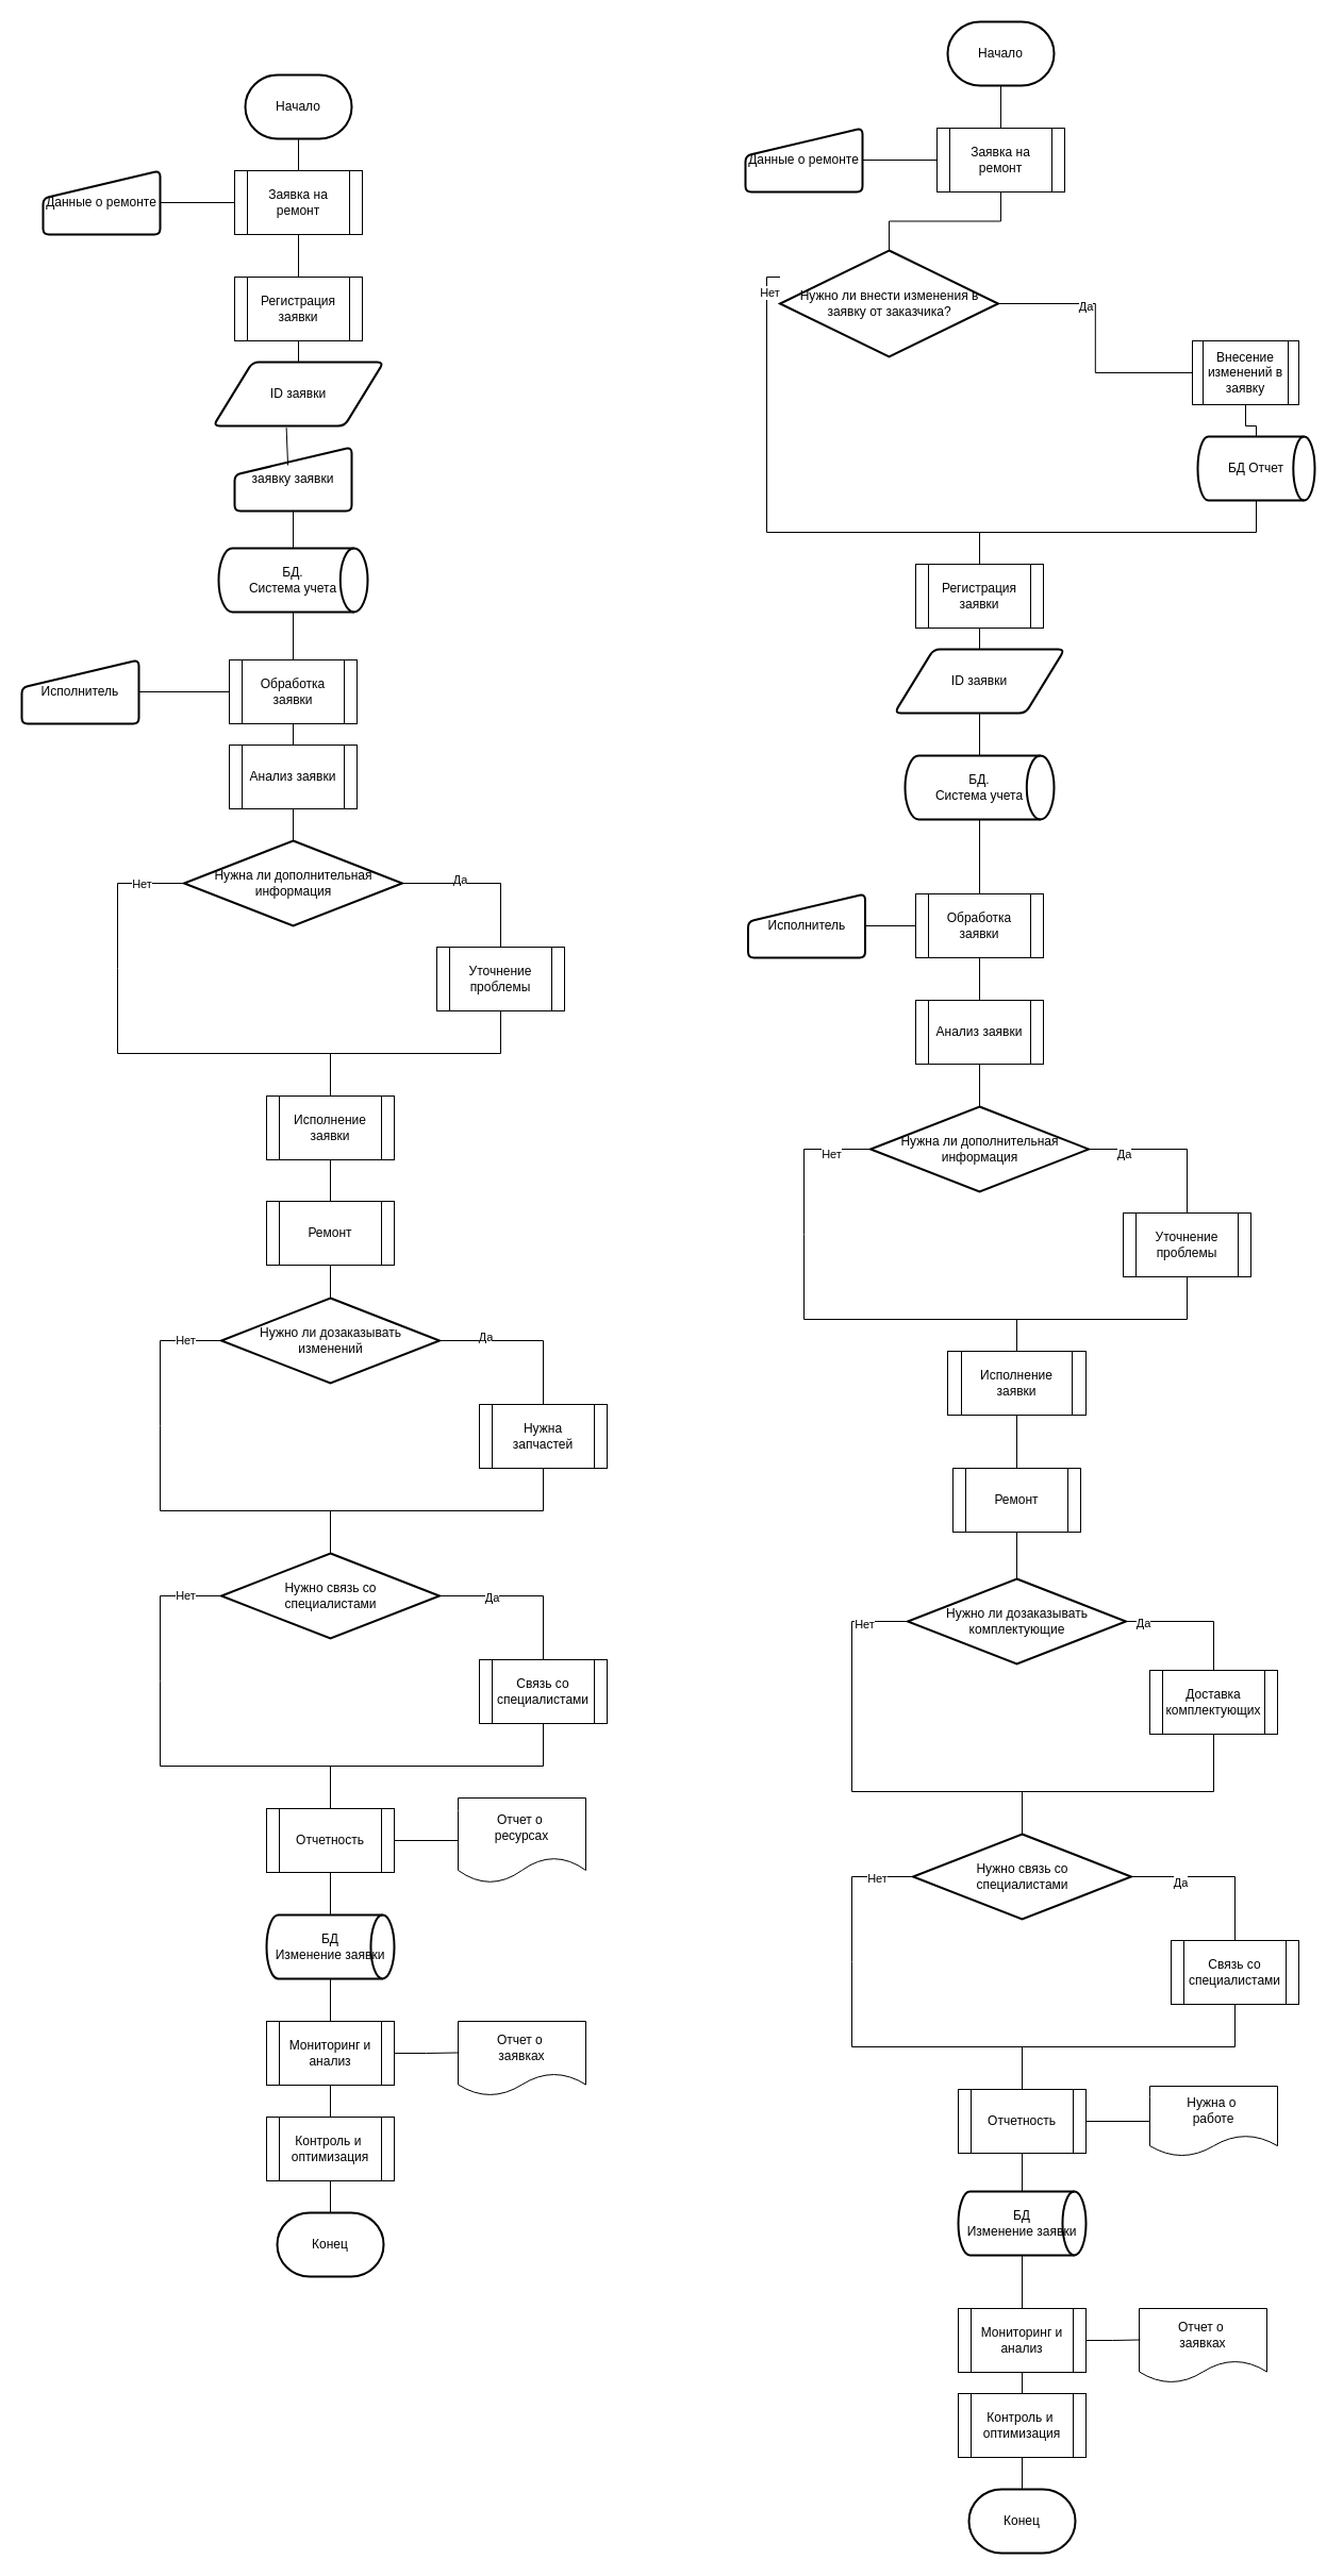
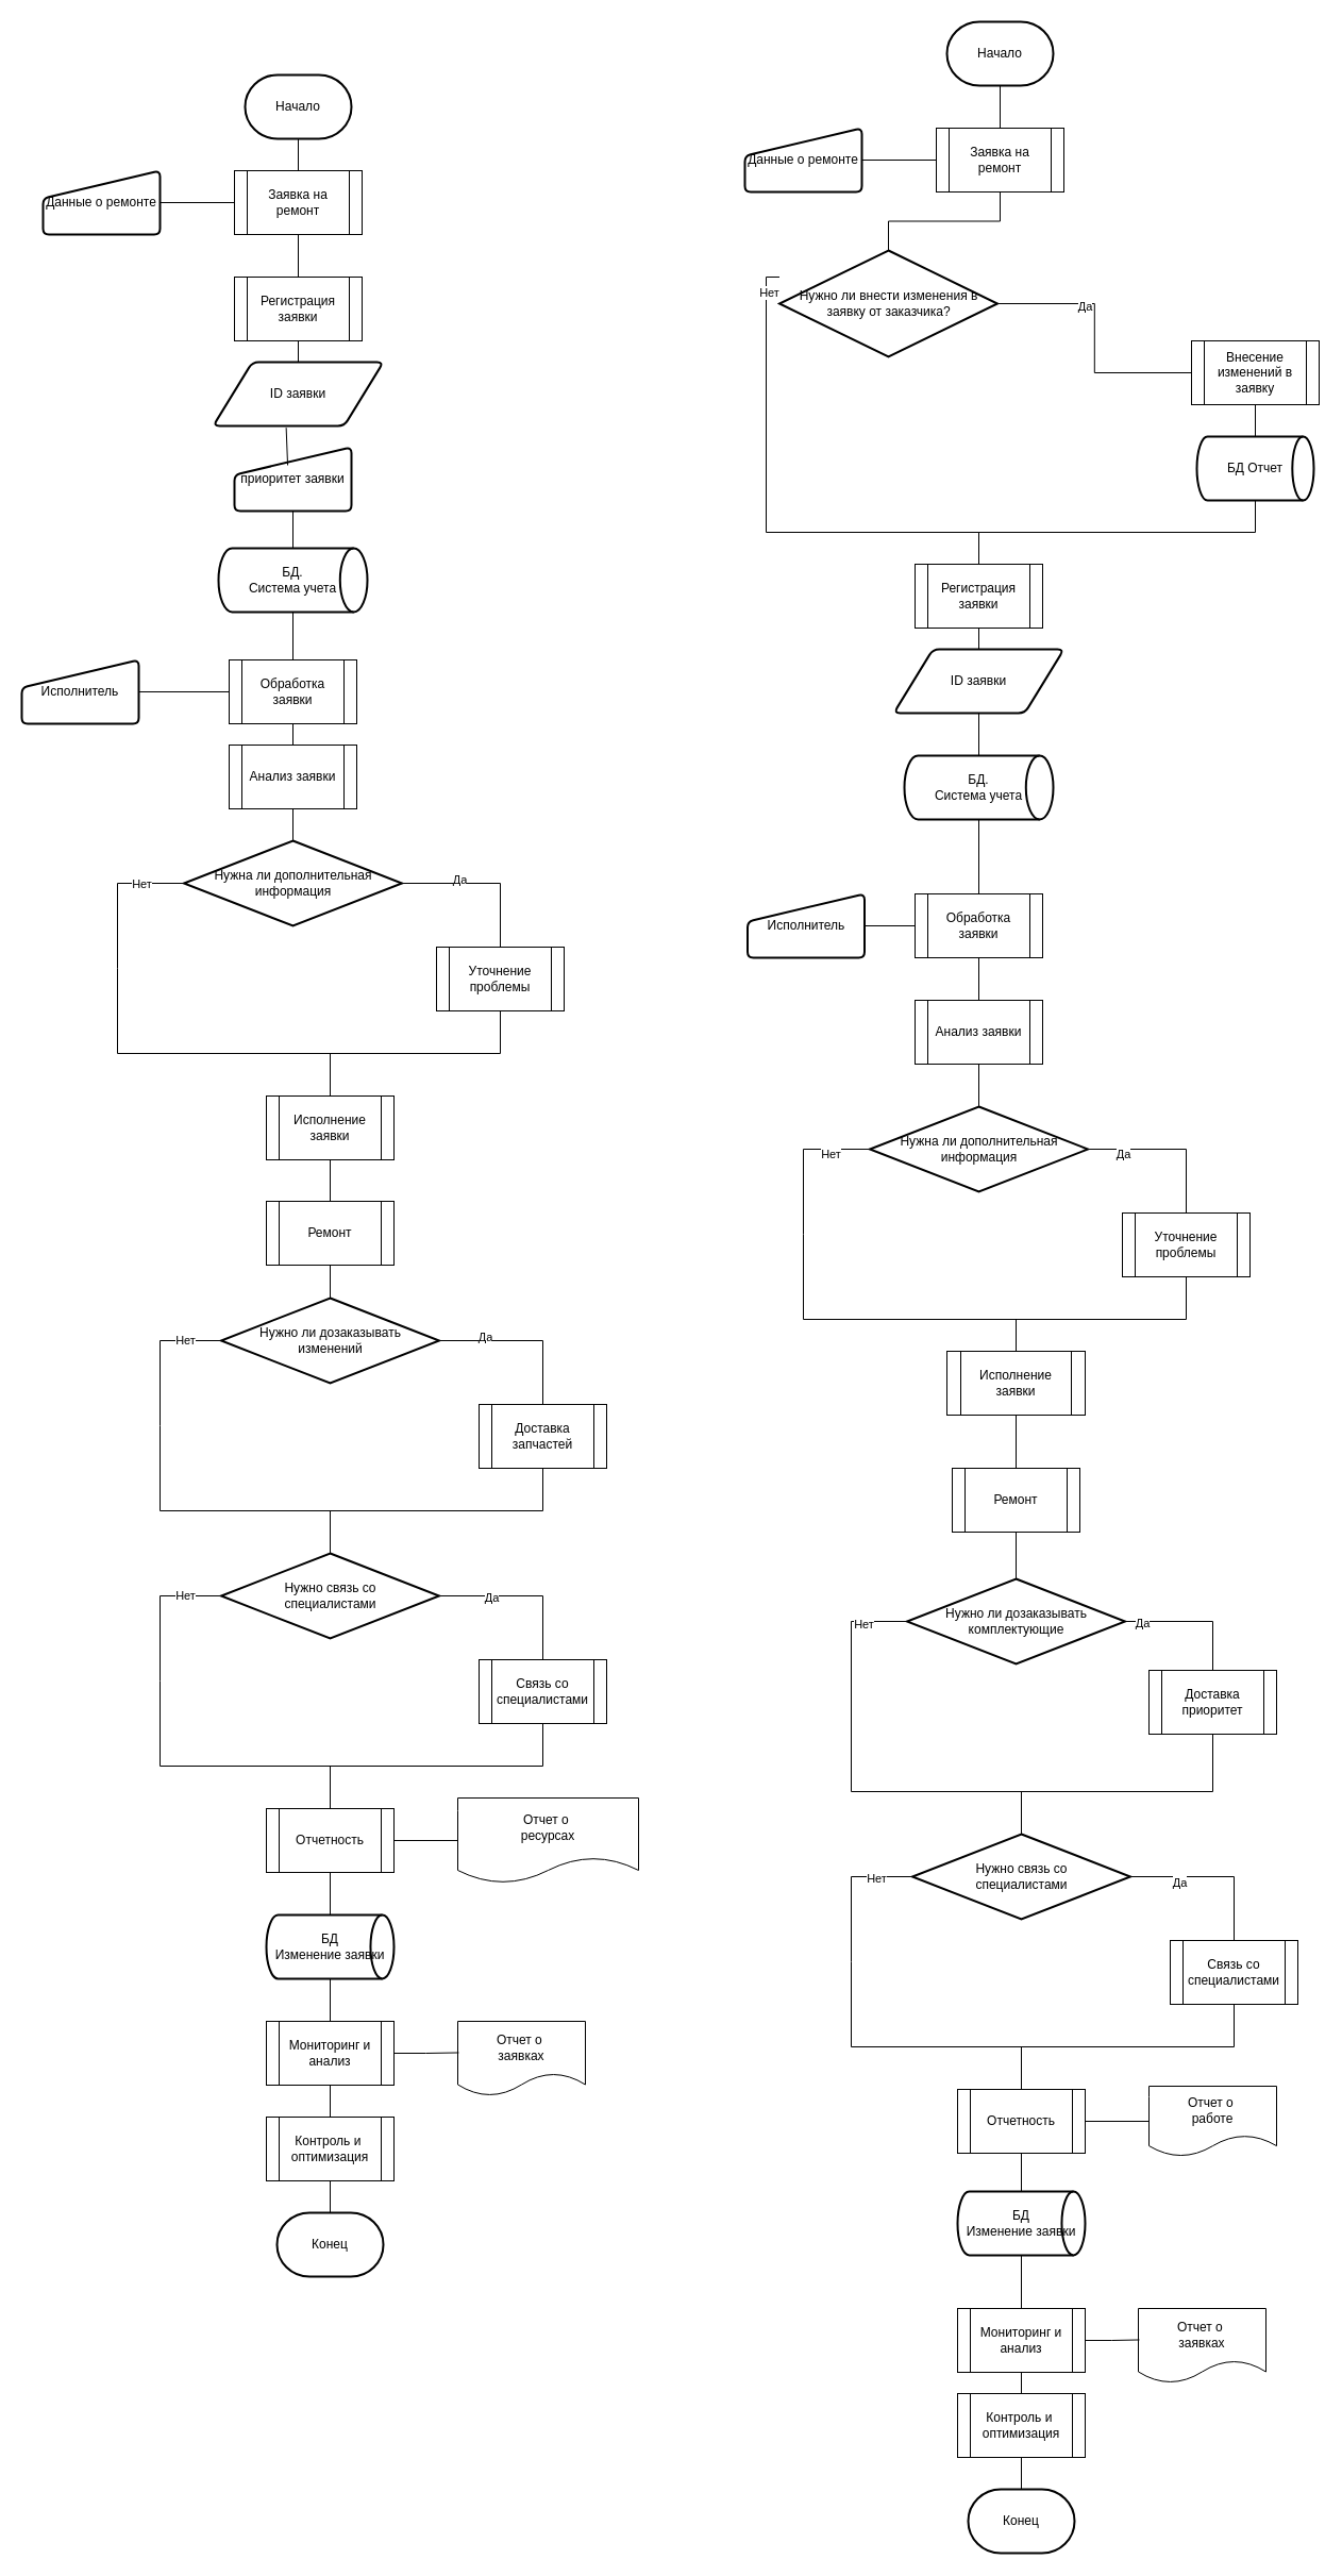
- <mxCell id="118" value="Внесение изменений в заявку" style="shape=process;whiteSpace=wrap;html=1;backgroundOutline=1;" parent="1" vertex="1"><mxGeometry x="1120" y="320" width="100" height="60" as="geometry" /></mxCell>
+ <mxCell id="118" value="Внесение изменений в заявку" style="shape=process;whiteSpace=wrap;html=1;backgroundOutline=1;" parent="1" vertex="1"><mxGeometry x="1120" y="320" width="120" height="60" as="geometry" /></mxCell>
- <mxCell id="19" value="заявку заявки" style="html=1;strokeWidth=2;shape=manualInput;whiteSpace=wrap;rounded=1;size=26;arcSize=11;" parent="1" vertex="1"><mxGeometry x="220" y="420" width="110" height="60" as="geometry" /></mxCell>
+ <mxCell id="19" value="приоритет заявки" style="html=1;strokeWidth=2;shape=manualInput;whiteSpace=wrap;rounded=1;size=26;arcSize=11;" parent="1" vertex="1"><mxGeometry x="220" y="420" width="110" height="60" as="geometry" /></mxCell>
- <mxCell id="37" value="Нужна&lt;br&gt;запчастей" style="shape=process;whiteSpace=wrap;html=1;backgroundOutline=1;" parent="1" vertex="1"><mxGeometry x="450" y="1320" width="120" height="60" as="geometry" /></mxCell>
+ <mxCell id="37" value="Доставка&lt;br&gt;запчастей" style="shape=process;whiteSpace=wrap;html=1;backgroundOutline=1;" parent="1" vertex="1"><mxGeometry x="450" y="1320" width="120" height="60" as="geometry" /></mxCell>
- <mxCell id="123" value="Доставка&lt;br&gt;комплектующих" style="shape=process;whiteSpace=wrap;html=1;backgroundOutline=1;" parent="1" vertex="1"><mxGeometry x="1080" y="1570" width="120" height="60" as="geometry" /></mxCell>
+ <mxCell id="123" value="Доставка&lt;br&gt;приоритет" style="shape=process;whiteSpace=wrap;html=1;backgroundOutline=1;" parent="1" vertex="1"><mxGeometry x="1080" y="1570" width="120" height="60" as="geometry" /></mxCell>
- <mxCell id="52" value="Отчет о&amp;nbsp;&lt;br&gt;ресурсах" style="shape=document;whiteSpace=wrap;html=1;boundedLbl=1;" parent="1" vertex="1"><mxGeometry x="430" y="1690" width="120" height="80" as="geometry" /></mxCell>
+ <mxCell id="52" value="Отчет о&amp;nbsp;&lt;br&gt;ресурсах" style="shape=document;whiteSpace=wrap;html=1;boundedLbl=1;" parent="1" vertex="1"><mxGeometry x="430" y="1690" width="170" height="80" as="geometry" /></mxCell>
- <mxCell id="103" value="Нужна о&amp;nbsp;&lt;br&gt;работе" style="shape=document;whiteSpace=wrap;html=1;boundedLbl=1;" parent="1" vertex="1"><mxGeometry x="1080" y="1961" width="120" height="66" as="geometry" /></mxCell>
+ <mxCell id="103" value="Отчет о&amp;nbsp;&lt;br&gt;работе" style="shape=document;whiteSpace=wrap;html=1;boundedLbl=1;" parent="1" vertex="1"><mxGeometry x="1080" y="1961" width="120" height="66" as="geometry" /></mxCell>
